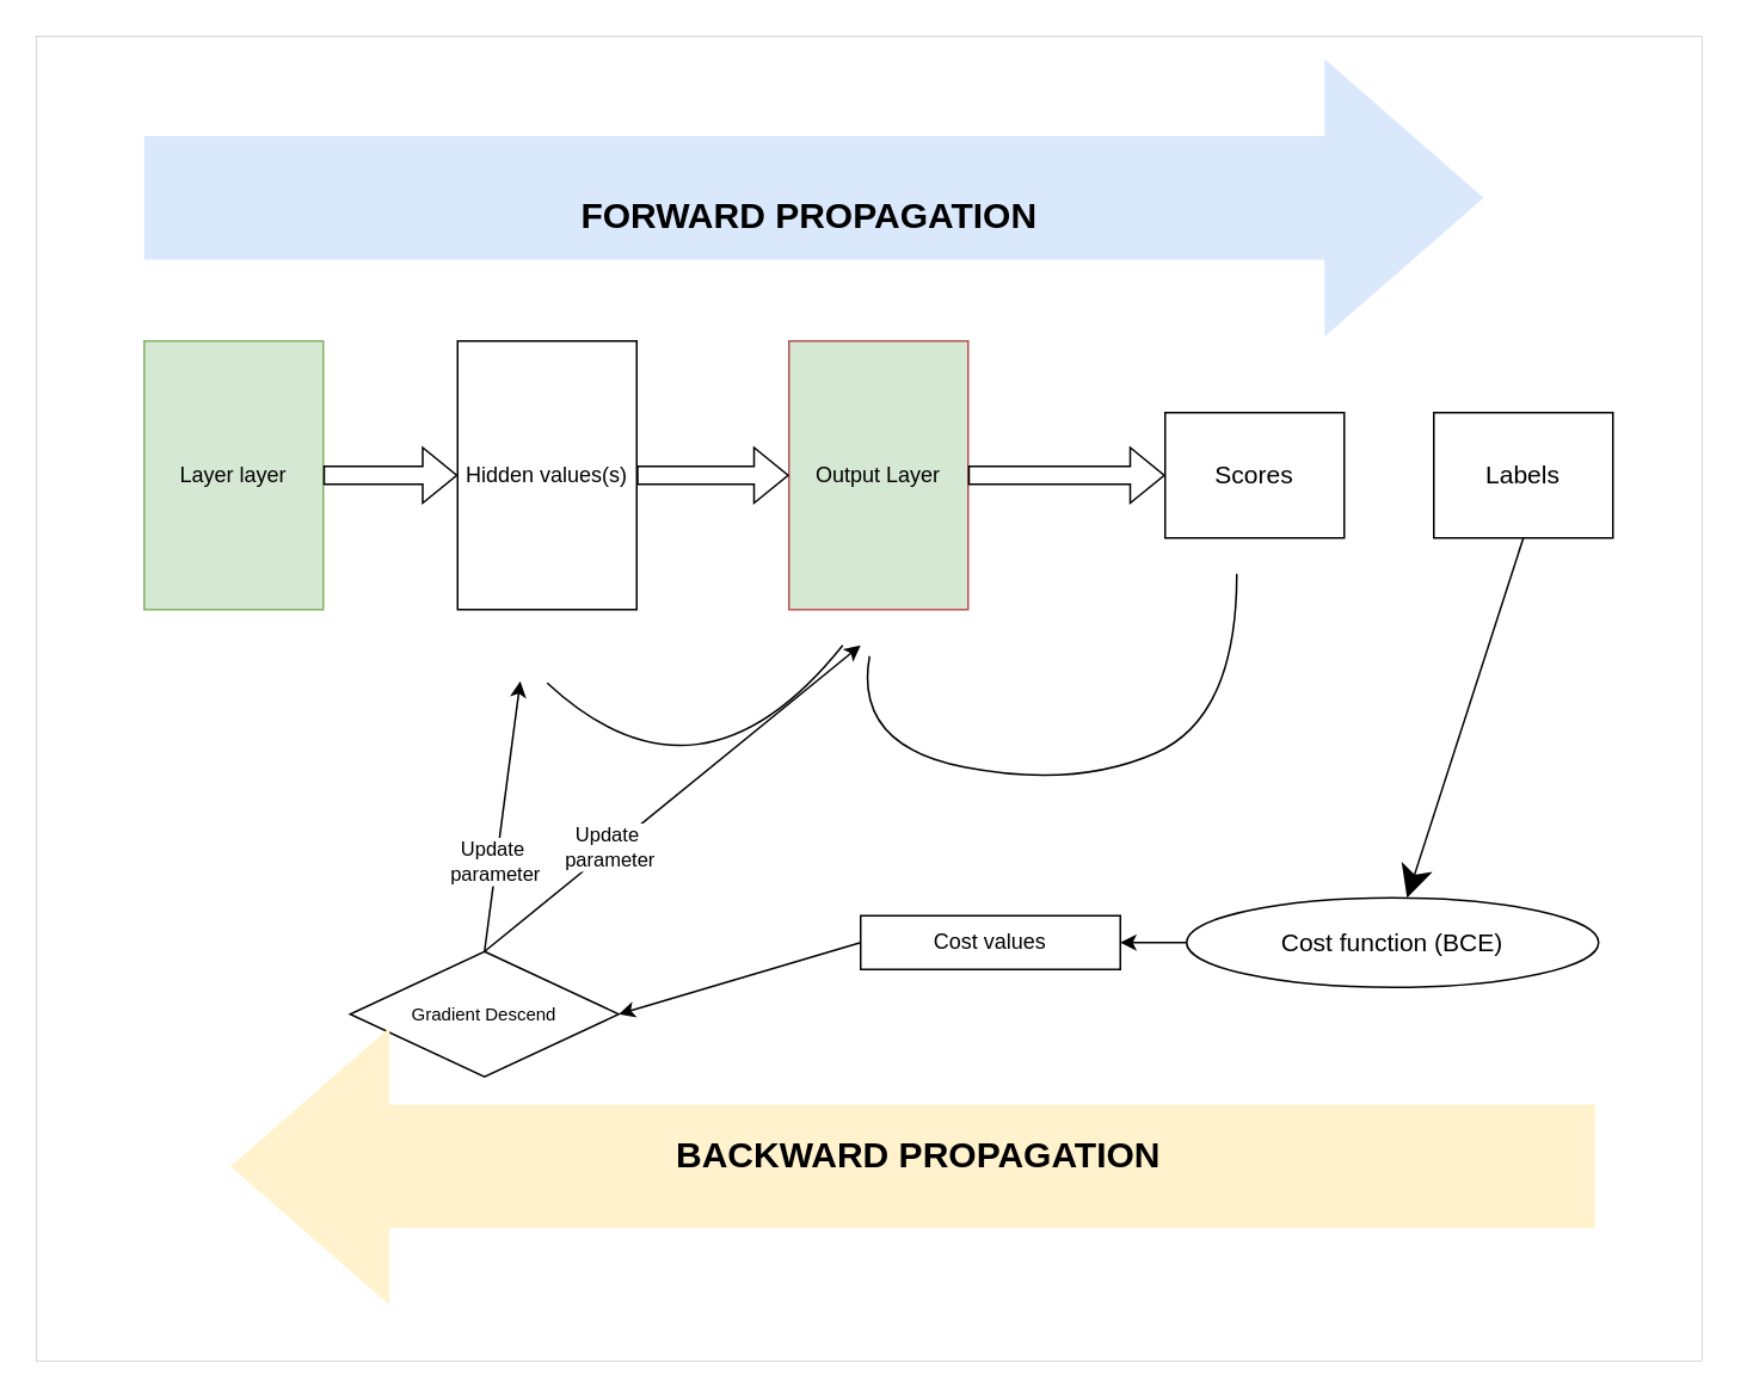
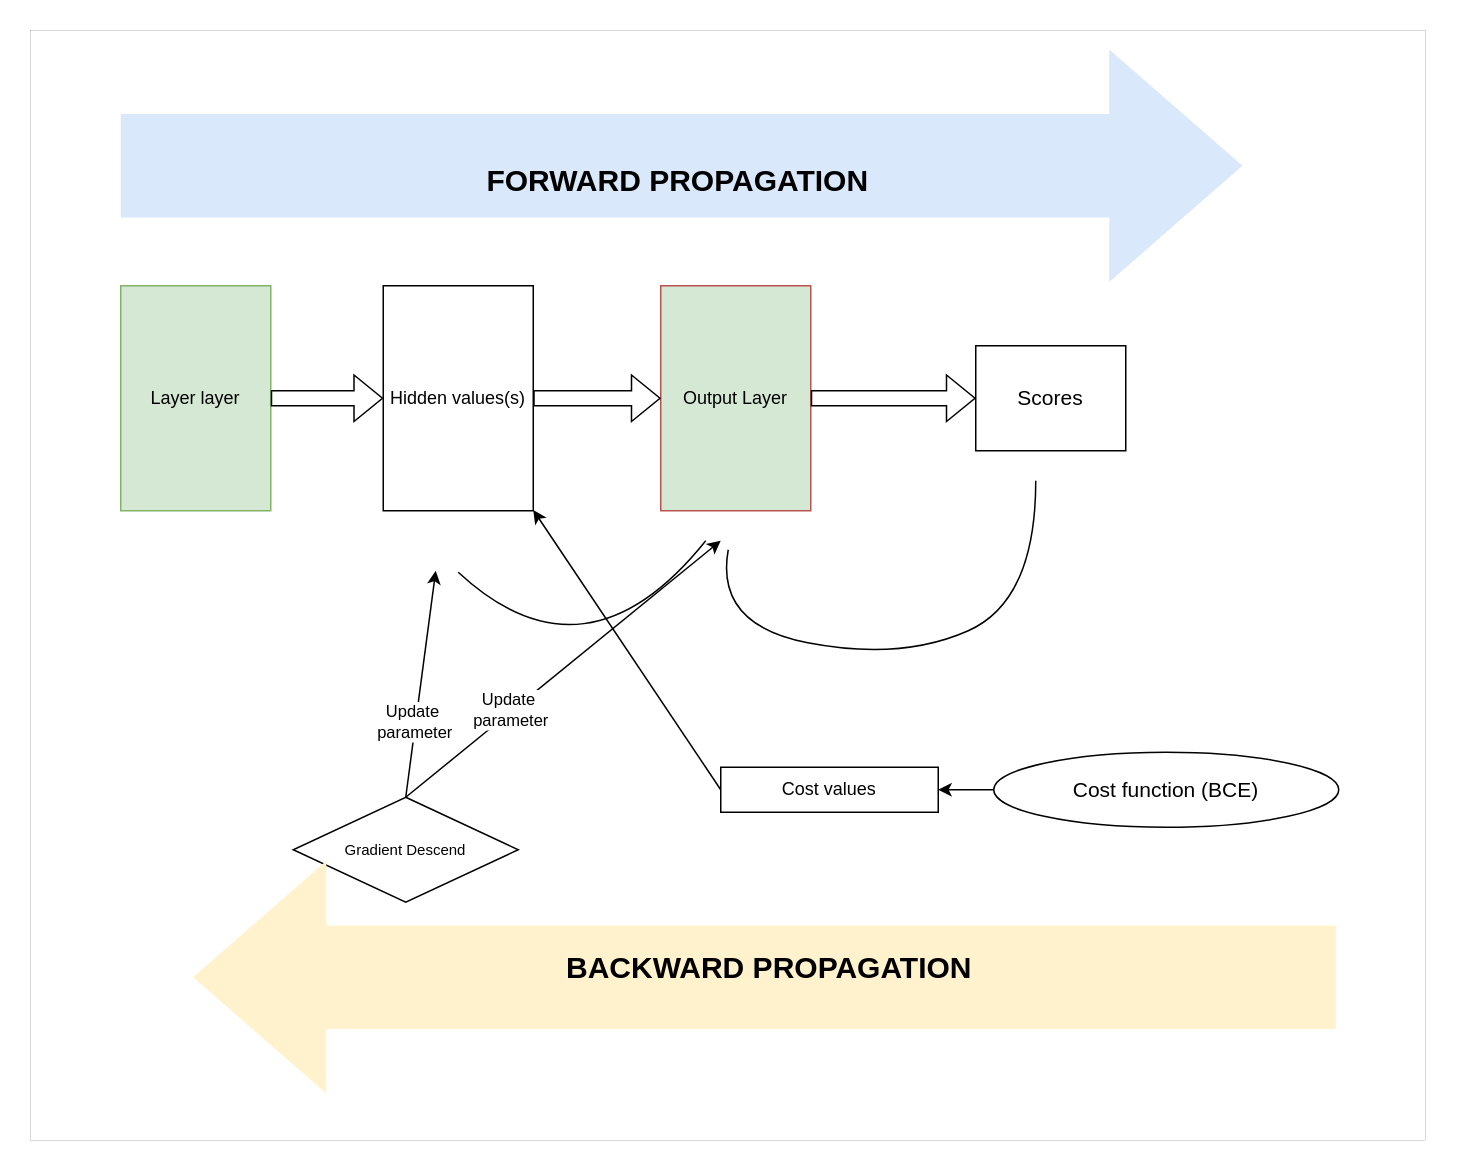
- <mxCell id="9" value="&lt;span style=&quot;font-size: 14px;&quot;&gt;Labels&lt;/span&gt;" style="rounded=0;whiteSpace=wrap;html=1;" vertex="1" parent="1"><mxGeometry x="800" y="230" width="100" height="70" as="geometry" /></mxCell>
- <mxCell id="11" value="" style="endArrow=classic;html=1;rounded=0;exitX=0.5;exitY=1;exitDx=0;exitDy=0;endSize=15;" edge="1" parent="1" source="9" target="10"><mxGeometry width="50" height="50" relative="1" as="geometry"><mxPoint x="760" y="320" as="sourcePoint" /><mxPoint x="879" y="483" as="targetPoint" /></mxGeometry></mxCell>
- <mxCell id="15" value="" style="endArrow=classic;html=1;rounded=0;exitX=0;exitY=0.5;exitDx=0;exitDy=0;entryX=1;entryY=0.5;entryDx=0;entryDy=0;" edge="1" parent="1" source="12" target="13"><mxGeometry width="50" height="50" relative="1" as="geometry"><mxPoint x="690" y="450" as="sourcePoint" /><mxPoint x="740" y="400" as="targetPoint" /></mxGeometry></mxCell>
+ <mxCell id="15" value="" style="endArrow=classic;html=1;rounded=0;exitX=0;exitY=0.5;exitDx=0;exitDy=0;" edge="1" parent="1" source="12" target="3"><mxGeometry width="50" height="50" relative="1" as="geometry"><mxPoint x="690" y="450" as="sourcePoint" /><mxPoint x="740" y="400" as="targetPoint" /></mxGeometry></mxCell>
